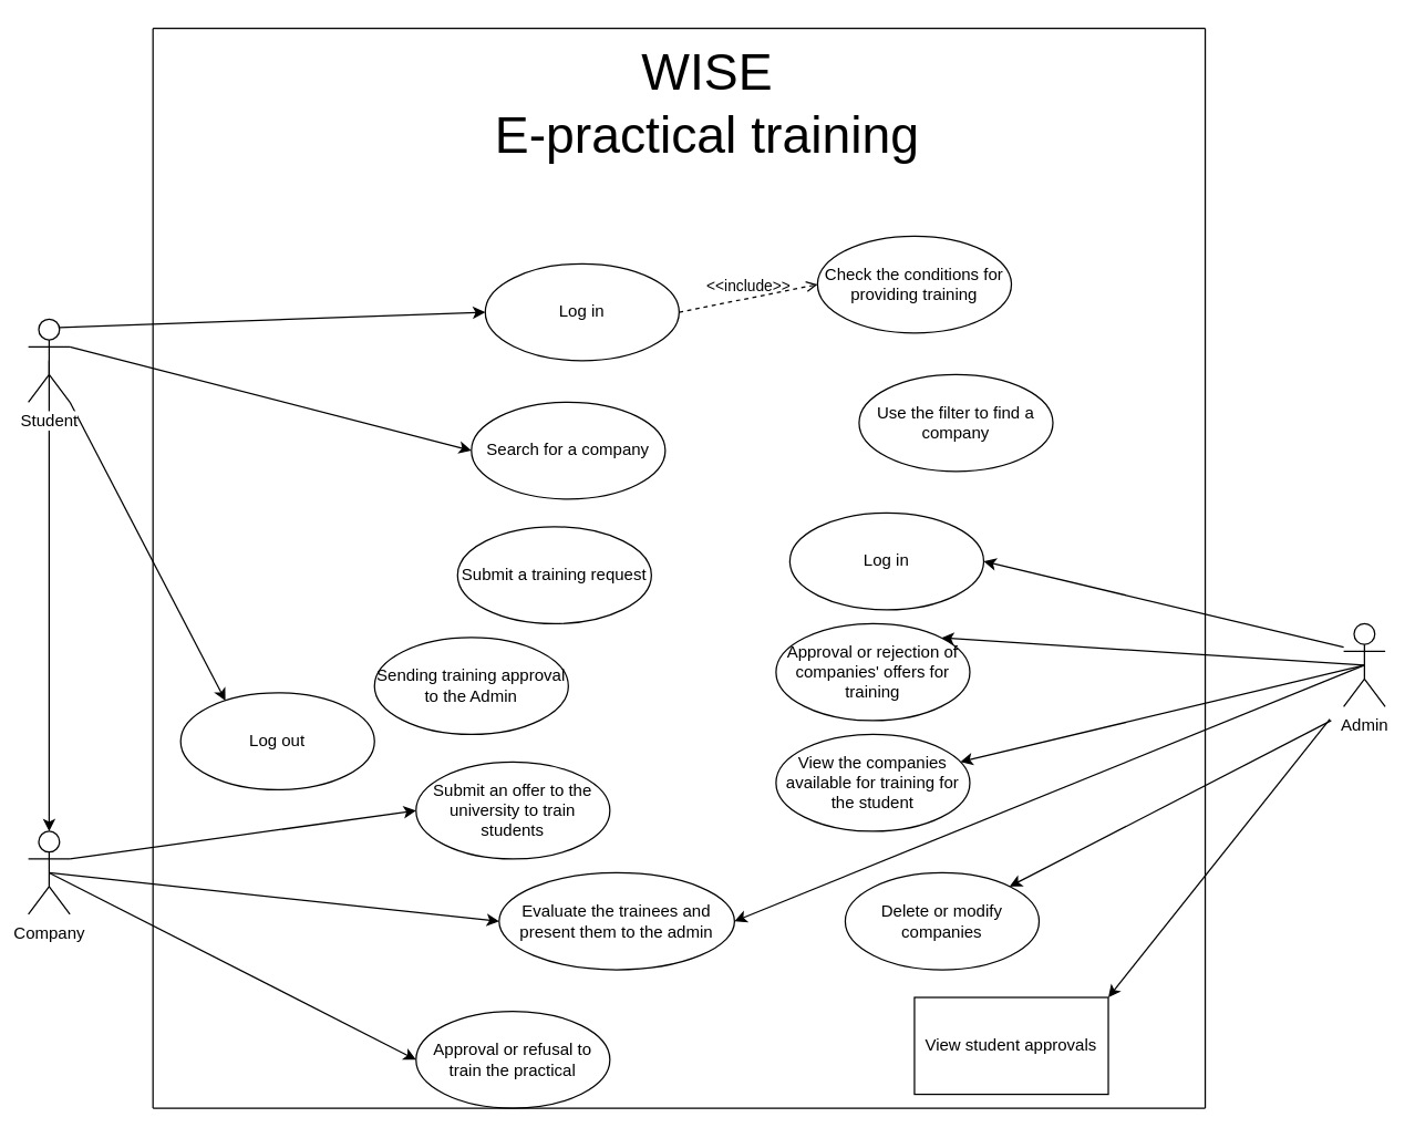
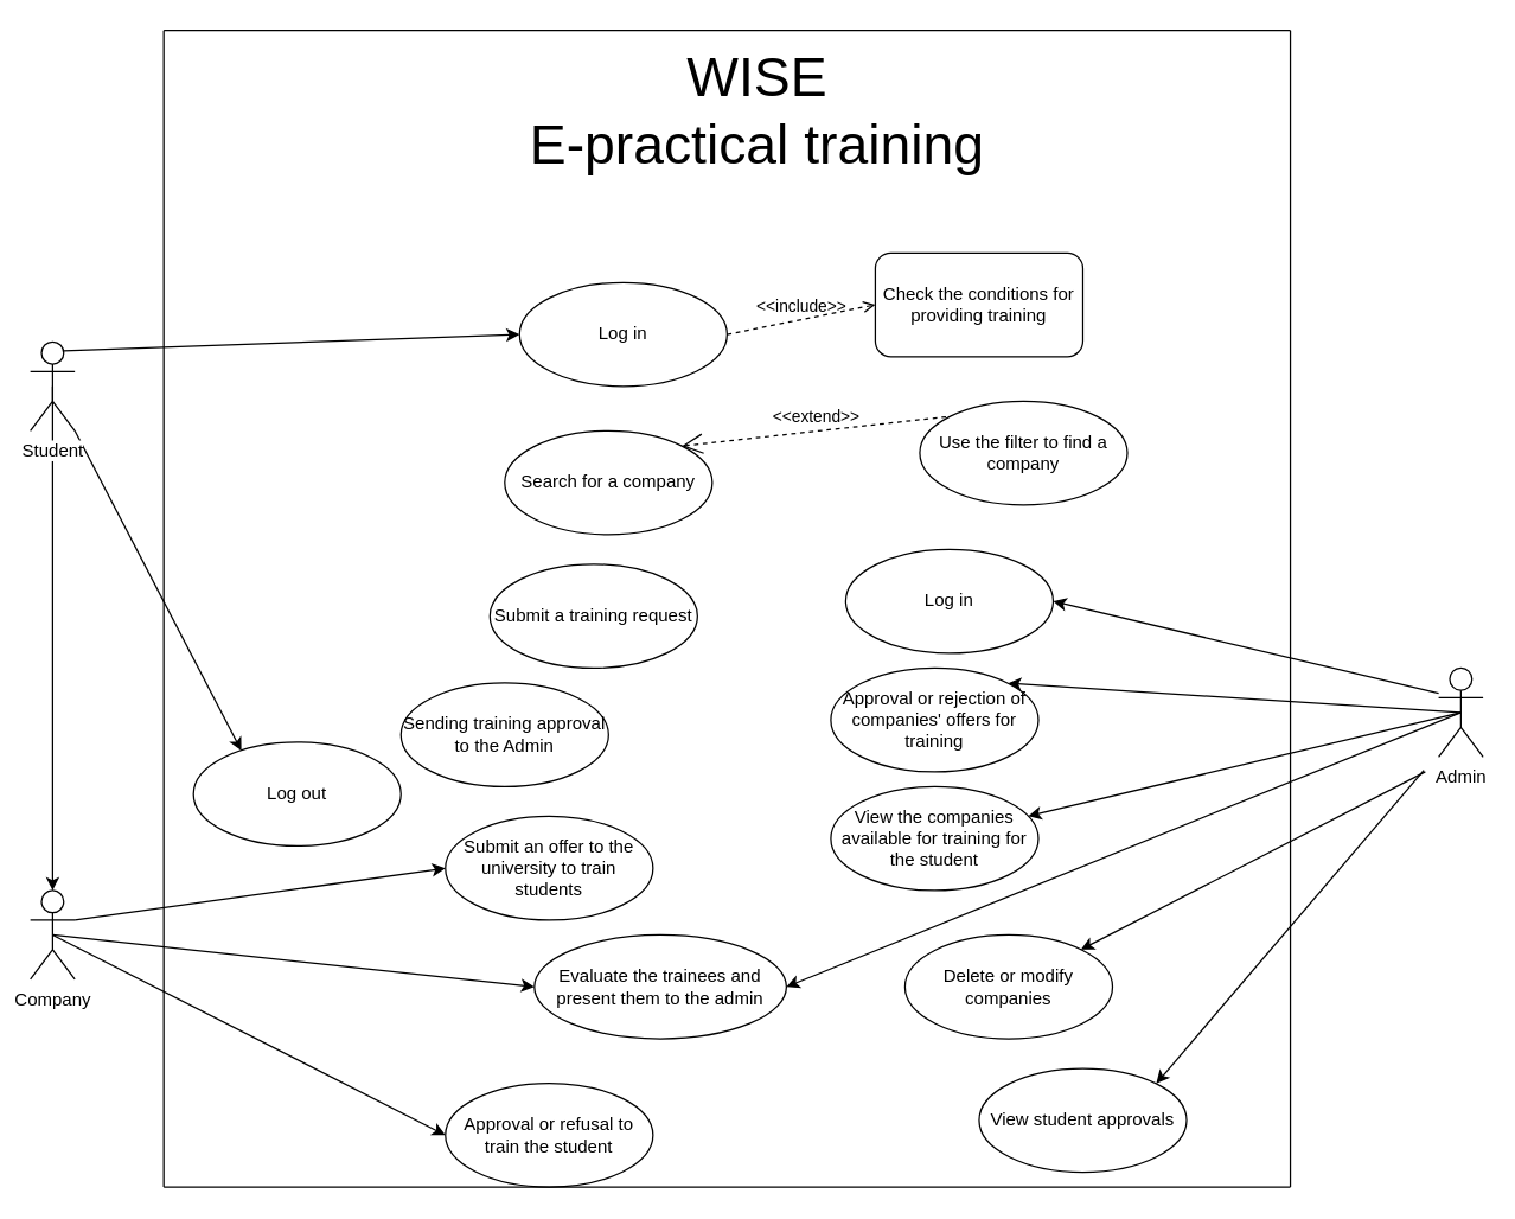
- <mxCell id="27" value="Check the conditions for providing training" style="ellipse;whiteSpace=wrap;html=1;strokeWidth=1;" parent="1" vertex="1"><mxGeometry x="590" y="170" width="140" height="70" as="geometry" /></mxCell>
+ <mxCell id="27" value="Check the conditions for providing training" style="whiteSpace=wrap;html=1;strokeWidth=1;rounded=1;" parent="1" vertex="1"><mxGeometry x="590" y="170" width="140" height="70" as="geometry" /></mxCell>
- <mxCell id="15" style="edgeStyle=none;rounded=0;orthogonalLoop=1;jettySize=auto;html=1;exitX=1;exitY=0.333;exitDx=0;exitDy=0;exitPerimeter=0;entryX=0;entryY=0.5;entryDx=0;entryDy=0;" parent="1" source="18" target="22" edge="1"><mxGeometry relative="1" as="geometry" /></mxCell>
+ <mxCell id="24" value="&amp;lt;&amp;lt;extend&amp;gt;&amp;gt;" style="edgeStyle=none;html=1;startArrow=open;endArrow=none;startSize=12;verticalAlign=bottom;dashed=1;labelBackgroundColor=none;exitX=1;exitY=0;exitDx=0;exitDy=0;entryX=0;entryY=0;entryDx=0;entryDy=0;" parent="1" source="22" target="23" edge="1"><mxGeometry width="160" relative="1" as="geometry"><mxPoint x="480" y="370" as="sourcePoint" /><mxPoint x="640" y="370" as="targetPoint" /></mxGeometry></mxCell>
- <mxCell id="34" value="View student approvals" style="whiteSpace=wrap;html=1;strokeWidth=1;rounded=0;" parent="1" vertex="1"><mxGeometry x="660" y="720" width="140" height="70" as="geometry" /></mxCell>
+ <mxCell id="34" value="View student approvals" style="ellipse;whiteSpace=wrap;html=1;strokeWidth=1;" parent="1" vertex="1"><mxGeometry x="660" y="720" width="140" height="70" as="geometry" /></mxCell>
- <mxCell id="25" value="Approval or refusal to train the practical" style="ellipse;whiteSpace=wrap;html=1;strokeWidth=1;" parent="1" vertex="1"><mxGeometry x="300" y="730" width="140" height="70" as="geometry" /></mxCell>
+ <mxCell id="25" value="Approval or refusal to train the student" style="ellipse;whiteSpace=wrap;html=1;strokeWidth=1;" parent="1" vertex="1"><mxGeometry x="300" y="730" width="140" height="70" as="geometry" /></mxCell>
